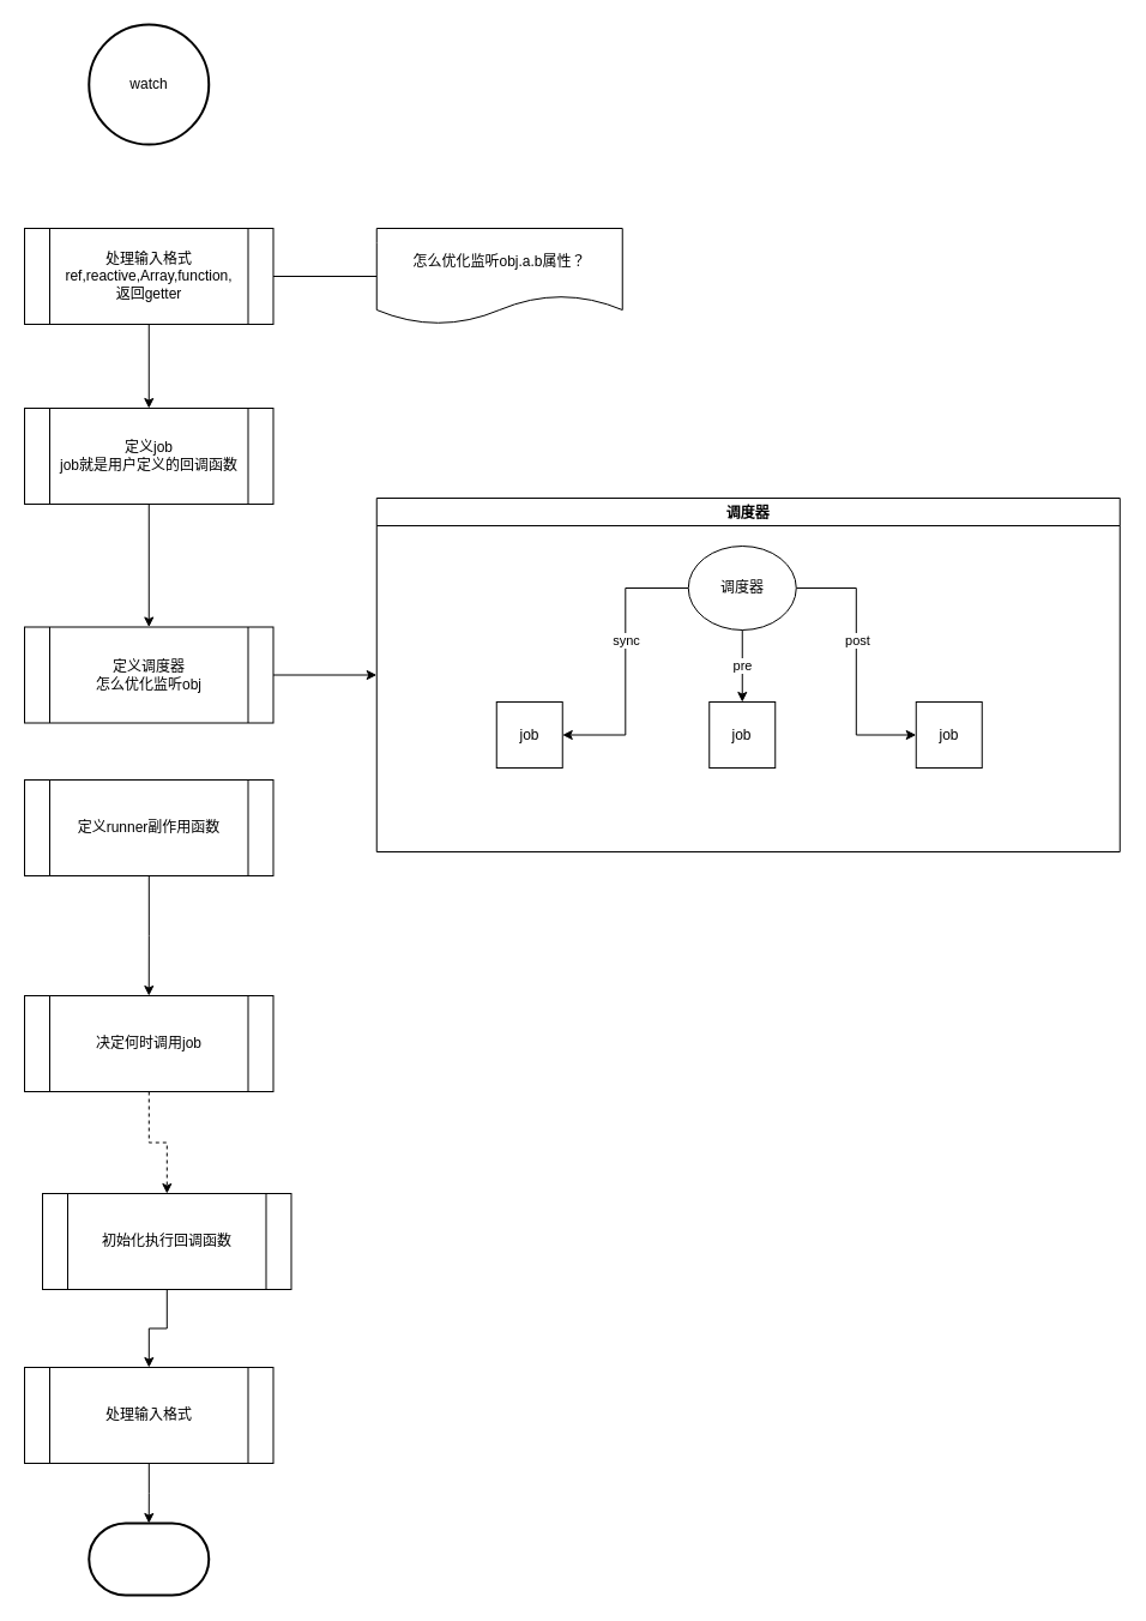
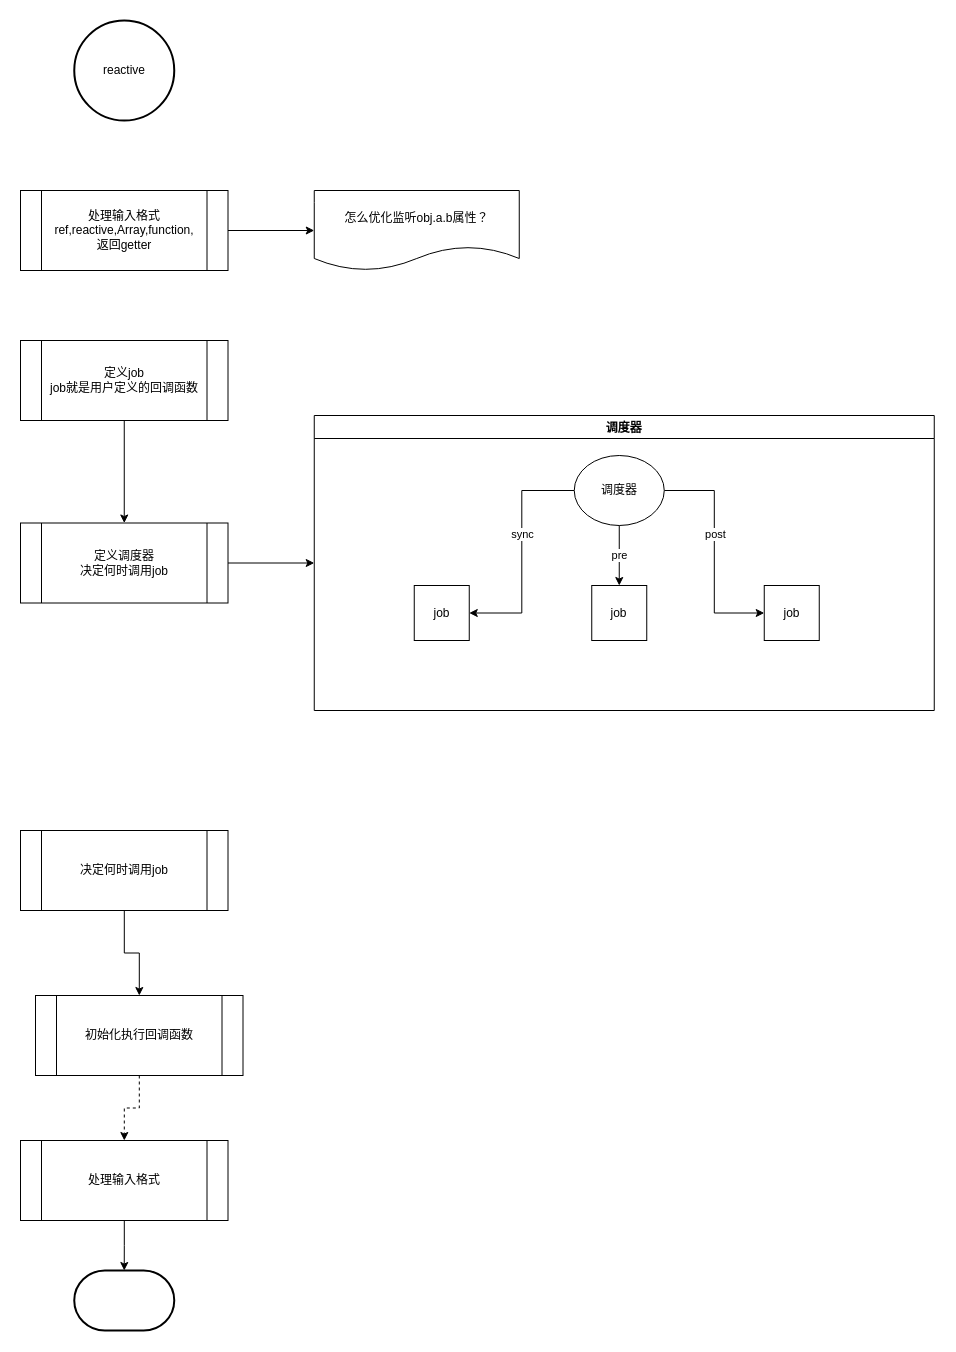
- <mxCell id="29" value="&lt;span&gt;watch&lt;/span&gt;" style="strokeWidth=2;html=1;shape=mxgraph.flowchart.start_2;whiteSpace=wrap;" vertex="1" parent="1"><mxGeometry x="73.75" y="20" width="100" height="100" as="geometry" /></mxCell>
+ <mxCell id="29" value="&lt;span&gt;reactive&lt;/span&gt;" style="strokeWidth=2;html=1;shape=mxgraph.flowchart.start_2;whiteSpace=wrap;" vertex="1" parent="1"><mxGeometry x="73.75" y="20" width="100" height="100" as="geometry" /></mxCell>
- <mxCell id="2" value="" style="edgeStyle=orthogonalEdgeStyle;rounded=0;orthogonalLoop=1;jettySize=auto;html=1;endArrow=none;" edge="1" parent="1" source="4" target="5"><mxGeometry relative="1" as="geometry" /></mxCell>
+ <mxCell id="2" value="" style="edgeStyle=orthogonalEdgeStyle;rounded=0;orthogonalLoop=1;jettySize=auto;html=1;" edge="1" parent="1" source="4" target="5"><mxGeometry relative="1" as="geometry" /></mxCell>
- <mxCell id="3" value="" style="edgeStyle=orthogonalEdgeStyle;rounded=0;orthogonalLoop=1;jettySize=auto;html=1;" edge="1" parent="1" source="4" target="7"><mxGeometry relative="1" as="geometry" /></mxCell>
- <mxCell id="9" value="定义调度器&lt;br&gt;怎么优化监听obj" style="shape=process;whiteSpace=wrap;html=1;backgroundOutline=1;" vertex="1" parent="1"><mxGeometry x="20" y="522.5" width="207.5" height="80" as="geometry" /></mxCell>
+ <mxCell id="9" value="定义调度器&lt;br&gt;决定何时调用job" style="shape=process;whiteSpace=wrap;html=1;backgroundOutline=1;" vertex="1" parent="1"><mxGeometry x="20" y="522.5" width="207.5" height="80" as="geometry" /></mxCell>
- <mxCell id="21" value="定义runner副作用函数" style="shape=process;whiteSpace=wrap;html=1;backgroundOutline=1;" vertex="1" parent="1"><mxGeometry x="20" y="650" width="207.5" height="80" as="geometry" /></mxCell>
- <mxCell id="20" value="" style="edgeStyle=orthogonalEdgeStyle;rounded=0;orthogonalLoop=1;jettySize=auto;html=1;entryX=0.5;entryY=0;entryDx=0;entryDy=0;" edge="1" parent="1" source="21" target="23"><mxGeometry relative="1" as="geometry"><mxPoint x="123.75" y="780" as="targetPoint" /></mxGeometry></mxCell>
- <mxCell id="22" value="" style="edgeStyle=orthogonalEdgeStyle;rounded=0;orthogonalLoop=1;jettySize=auto;html=1;dashed=1;" edge="1" parent="1" source="23" target="25"><mxGeometry relative="1" as="geometry" /></mxCell>
+ <mxCell id="22" value="" style="edgeStyle=orthogonalEdgeStyle;rounded=0;orthogonalLoop=1;jettySize=auto;html=1;" edge="1" parent="1" source="23" target="25"><mxGeometry relative="1" as="geometry" /></mxCell>
- <mxCell id="24" value="" style="edgeStyle=orthogonalEdgeStyle;rounded=0;orthogonalLoop=1;jettySize=auto;html=1;" edge="1" parent="1" source="25" target="27"><mxGeometry relative="1" as="geometry" /></mxCell>
+ <mxCell id="24" value="" style="edgeStyle=orthogonalEdgeStyle;rounded=0;orthogonalLoop=1;jettySize=auto;html=1;dashed=1;" edge="1" parent="1" source="25" target="27"><mxGeometry relative="1" as="geometry" /></mxCell>
